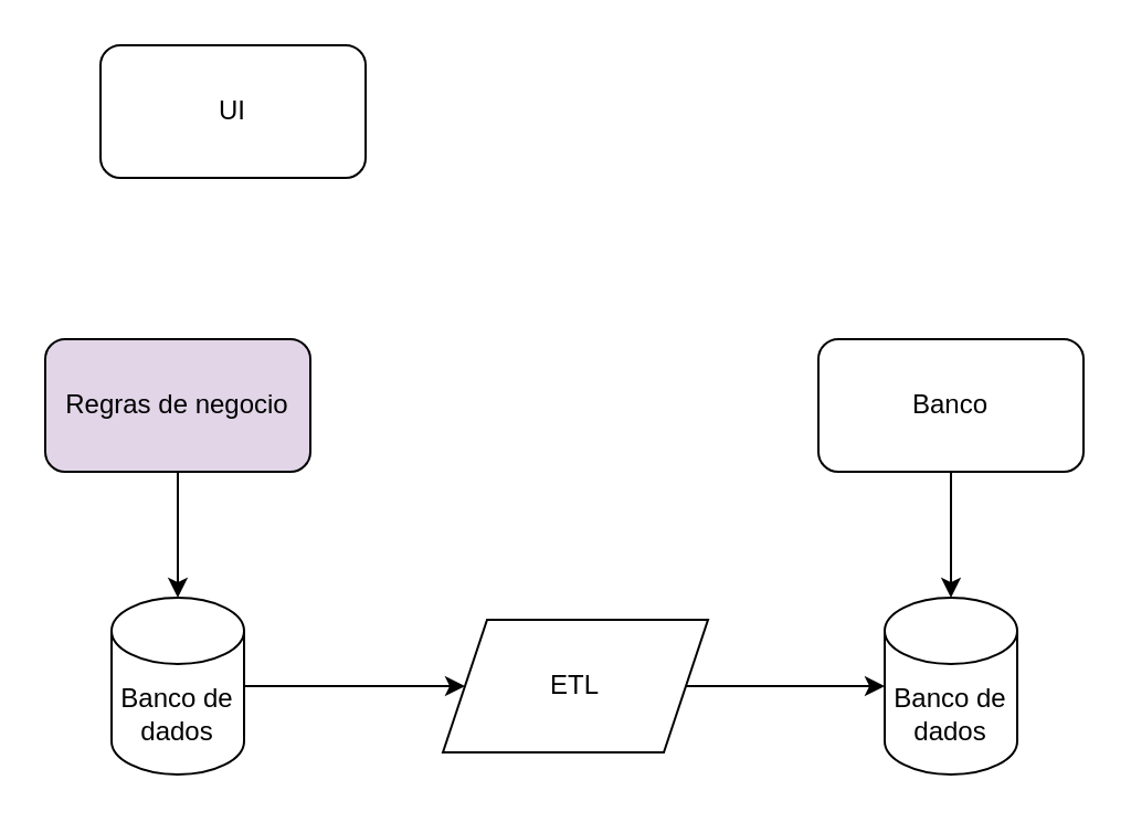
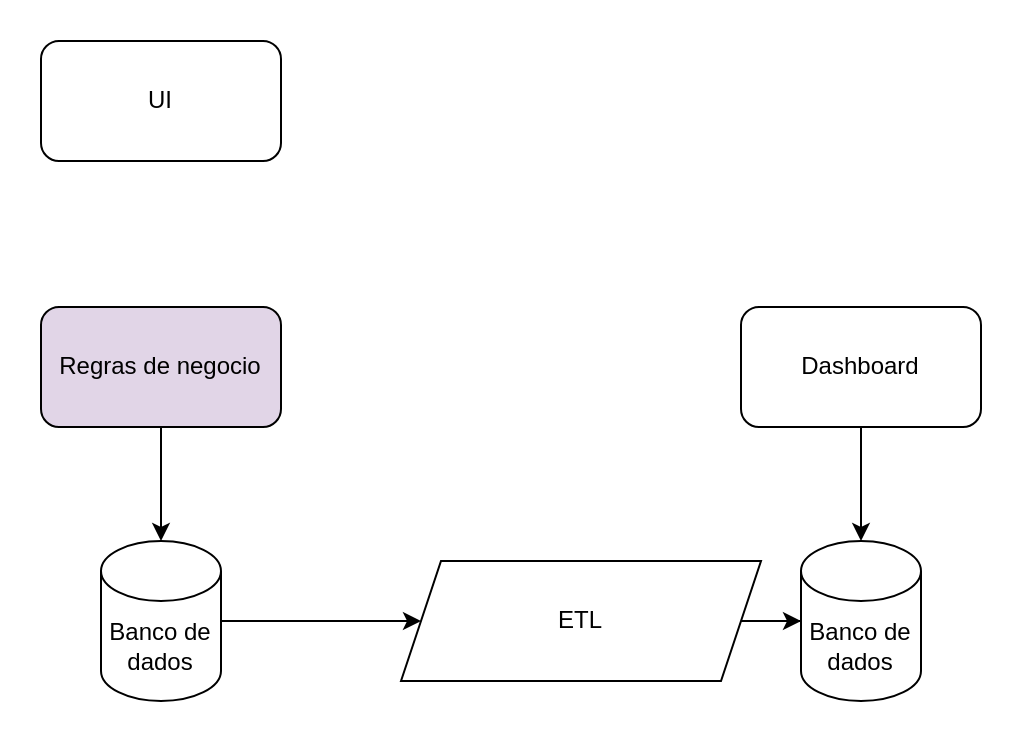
- <mxCell id="2" value="UI" style="rounded=1;whiteSpace=wrap;html=1;" parent="1" vertex="1"><mxGeometry x="45" y="20" width="120" height="60" as="geometry" /></mxCell>
+ <mxCell id="2" value="UI" style="rounded=1;whiteSpace=wrap;html=1;" parent="1" vertex="1"><mxGeometry x="20" y="20" width="120" height="60" as="geometry" /></mxCell>
- <mxCell id="10" value="Banco" style="rounded=1;whiteSpace=wrap;html=1;" parent="1" vertex="1"><mxGeometry x="370" y="153" width="120" height="60" as="geometry" /></mxCell>
+ <mxCell id="10" value="Dashboard" style="rounded=1;whiteSpace=wrap;html=1;" parent="1" vertex="1"><mxGeometry x="370" y="153" width="120" height="60" as="geometry" /></mxCell>
- <mxCell id="7" value="ETL" style="shape=parallelogram;perimeter=parallelogramPerimeter;whiteSpace=wrap;html=1;fixedSize=1;" parent="1" vertex="1"><mxGeometry x="200" y="280" width="120" height="60" as="geometry" /></mxCell>
+ <mxCell id="7" value="ETL" style="shape=parallelogram;perimeter=parallelogramPerimeter;whiteSpace=wrap;html=1;fixedSize=1;" parent="1" vertex="1"><mxGeometry x="200" y="280" width="180" height="60" as="geometry" /></mxCell>
